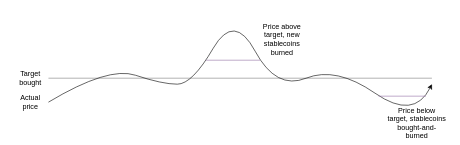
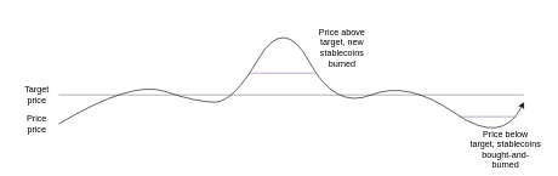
- <mxCell id="3" value="Target&lt;br&gt;bought" style="text;html=1;strokeColor=none;fillColor=none;align=center;verticalAlign=middle;whiteSpace=wrap;rounded=0;" vertex="1" parent="1"><mxGeometry x="20" y="110" width="60" height="40" as="geometry" /></mxCell>
+ <mxCell id="3" value="Target&lt;br&gt;price" style="text;html=1;strokeColor=none;fillColor=none;align=center;verticalAlign=middle;whiteSpace=wrap;rounded=0;" vertex="1" parent="1"><mxGeometry x="20" y="110" width="60" height="40" as="geometry" /></mxCell>
- <mxCell id="9" value="Actual&lt;br&gt;price" style="text;html=1;strokeColor=none;fillColor=none;align=center;verticalAlign=middle;whiteSpace=wrap;rounded=0;" vertex="1" parent="1"><mxGeometry x="20" y="150" width="60" height="40" as="geometry" /></mxCell>
+ <mxCell id="9" value="Price&lt;br&gt;price" style="text;html=1;strokeColor=none;fillColor=none;align=center;verticalAlign=middle;whiteSpace=wrap;rounded=0;" vertex="1" parent="1"><mxGeometry x="20" y="150" width="60" height="40" as="geometry" /></mxCell>
